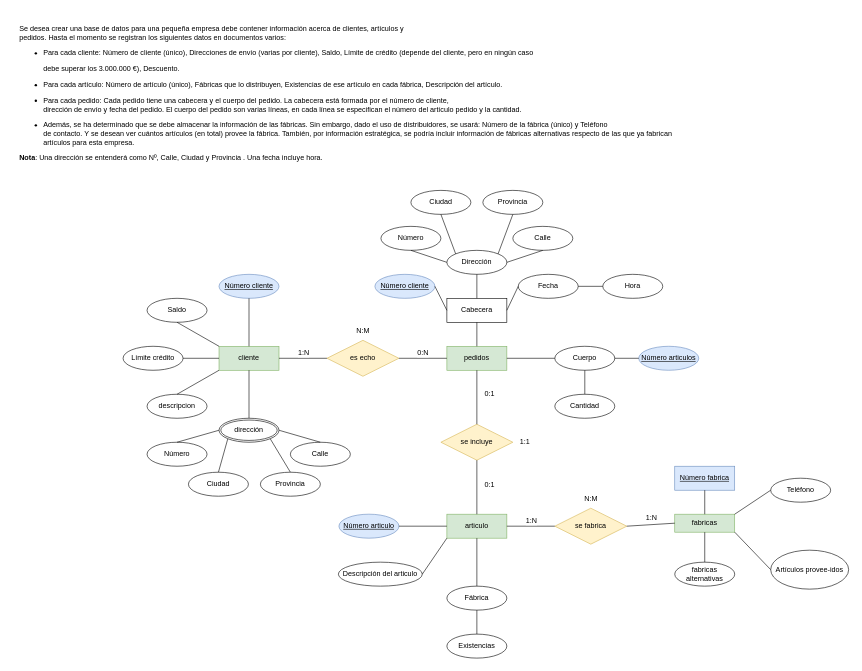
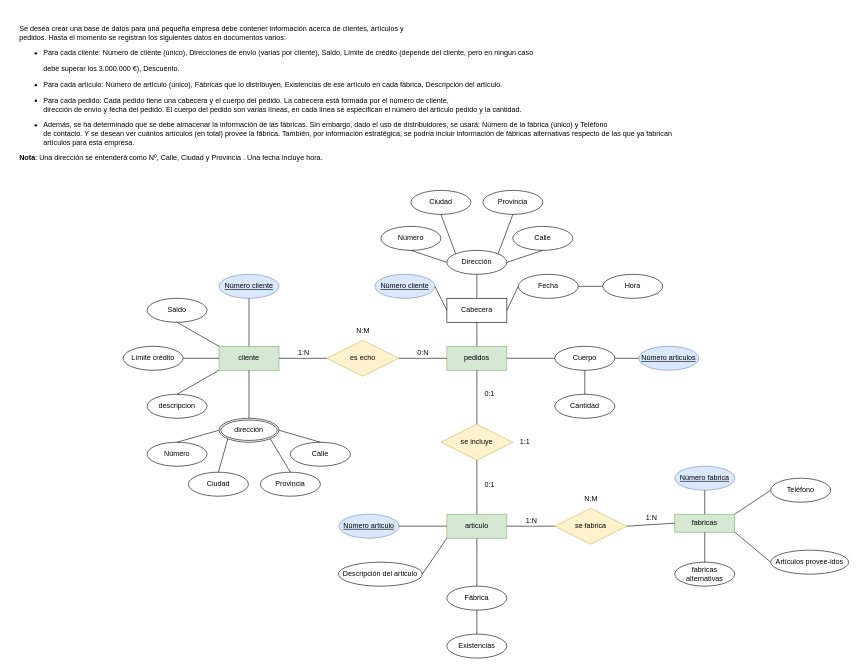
- <mxCell id="71" value="Número fabrica" style="whiteSpace=wrap;html=1;align=center;fontStyle=4;fillColor=#dae8fc;strokeColor=#6c8ebf;rounded=0;" parent="1" vertex="1"><mxGeometry x="1124" y="777" width="100" height="40" as="geometry" /></mxCell>
+ <mxCell id="71" value="Número fabrica" style="ellipse;whiteSpace=wrap;html=1;align=center;fontStyle=4;fillColor=#dae8fc;strokeColor=#6c8ebf;" parent="1" vertex="1"><mxGeometry x="1124" y="777" width="100" height="40" as="geometry" /></mxCell>
- <mxCell id="73" value="Artículos provee-idos" style="ellipse;whiteSpace=wrap;html=1;align=center;" parent="1" vertex="1"><mxGeometry x="1284" y="917" width="130" height="65" as="geometry" /></mxCell>
+ <mxCell id="73" value="Artículos provee-idos" style="ellipse;whiteSpace=wrap;html=1;align=center;" parent="1" vertex="1"><mxGeometry x="1284" y="917" width="130" height="40" as="geometry" /></mxCell>
